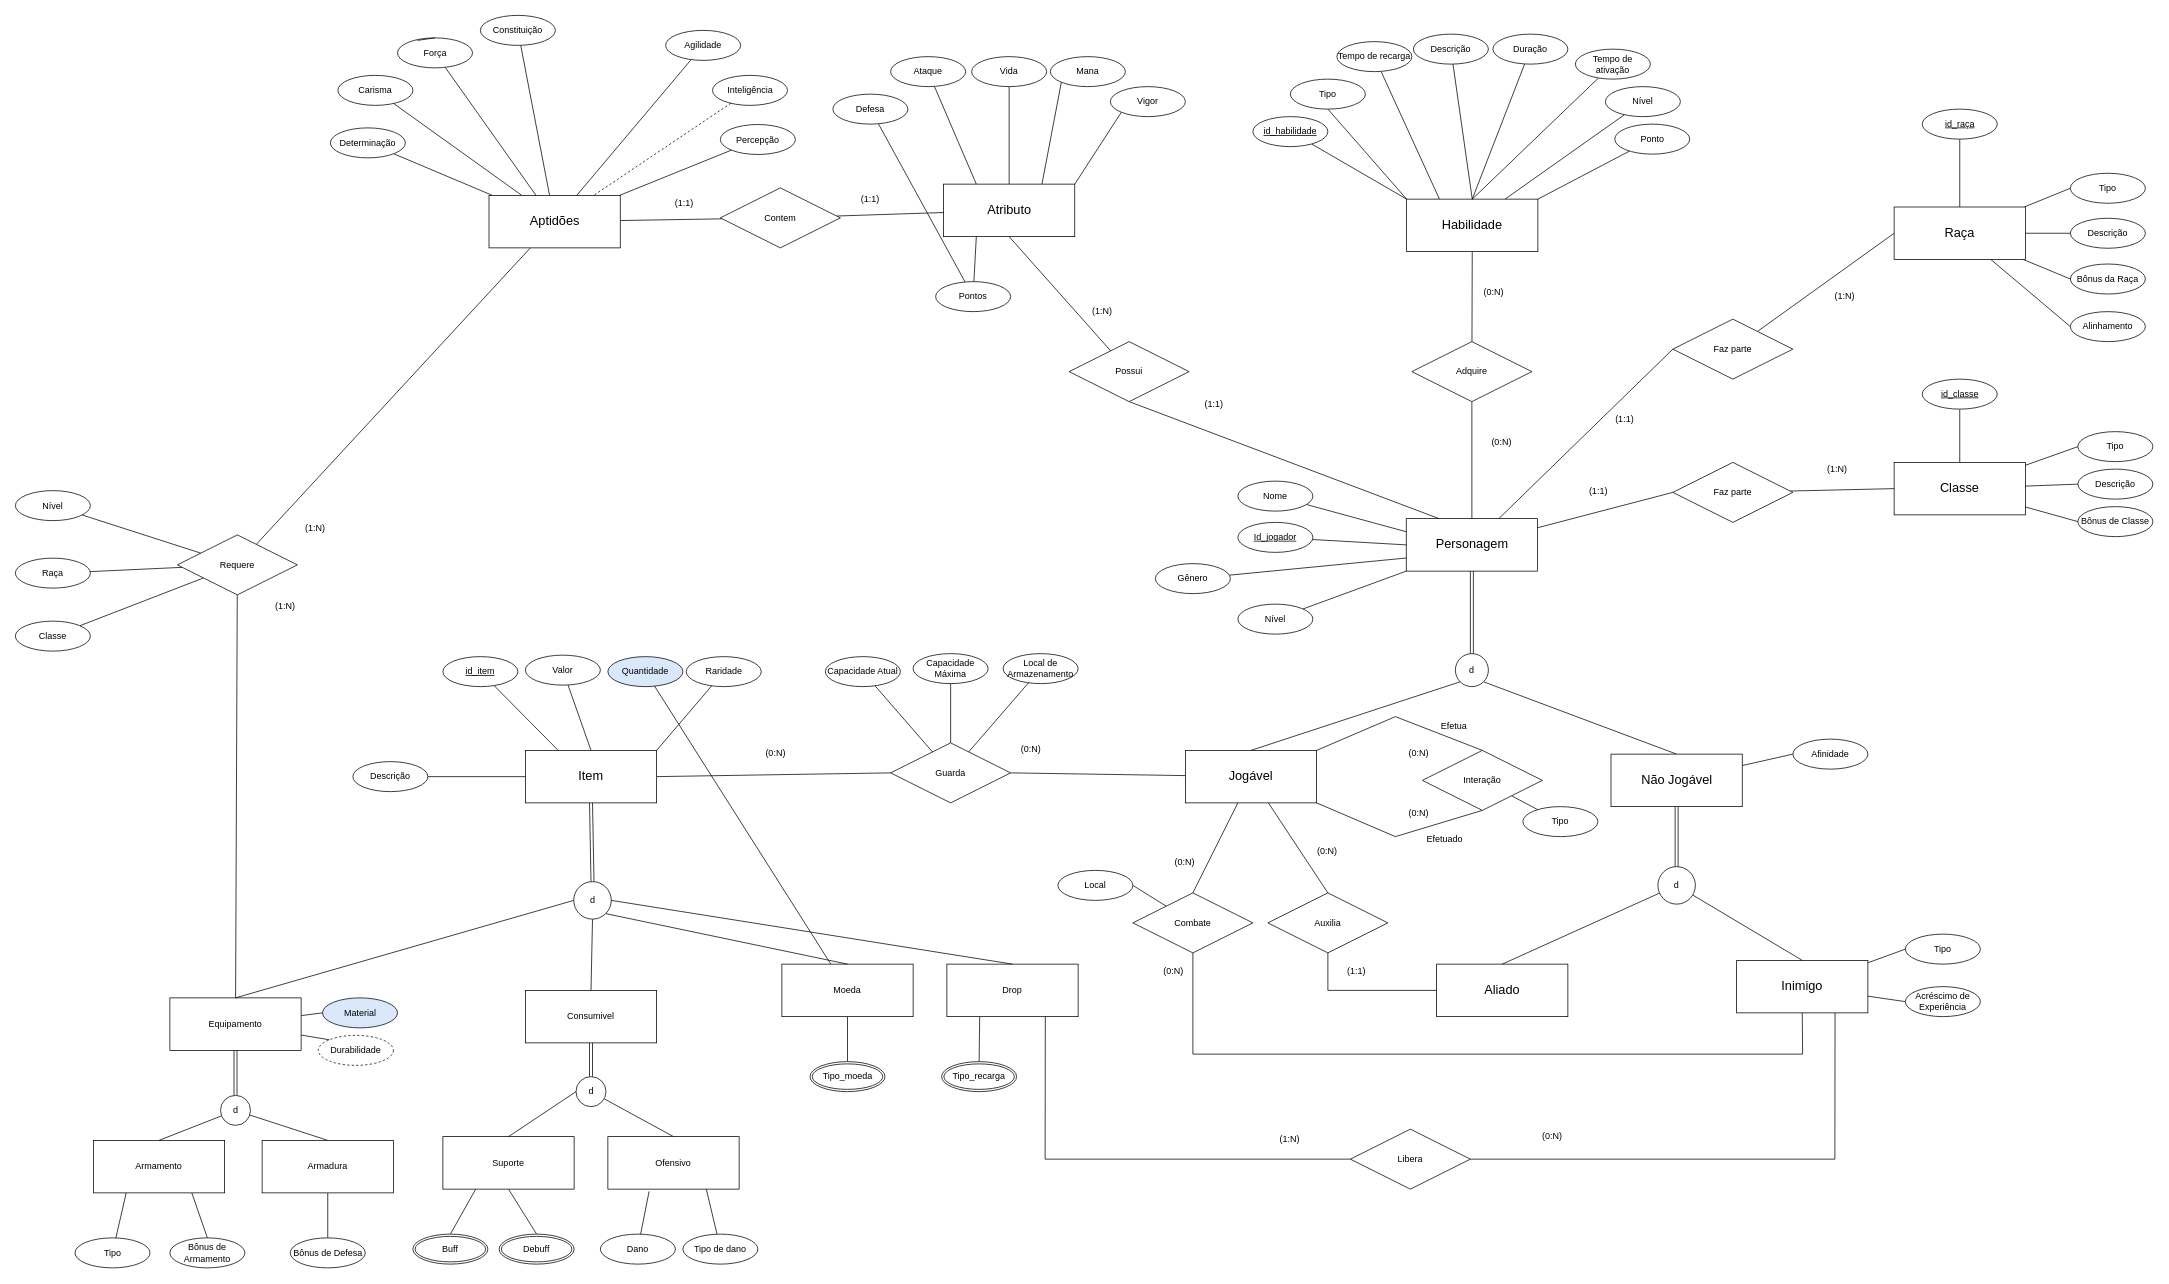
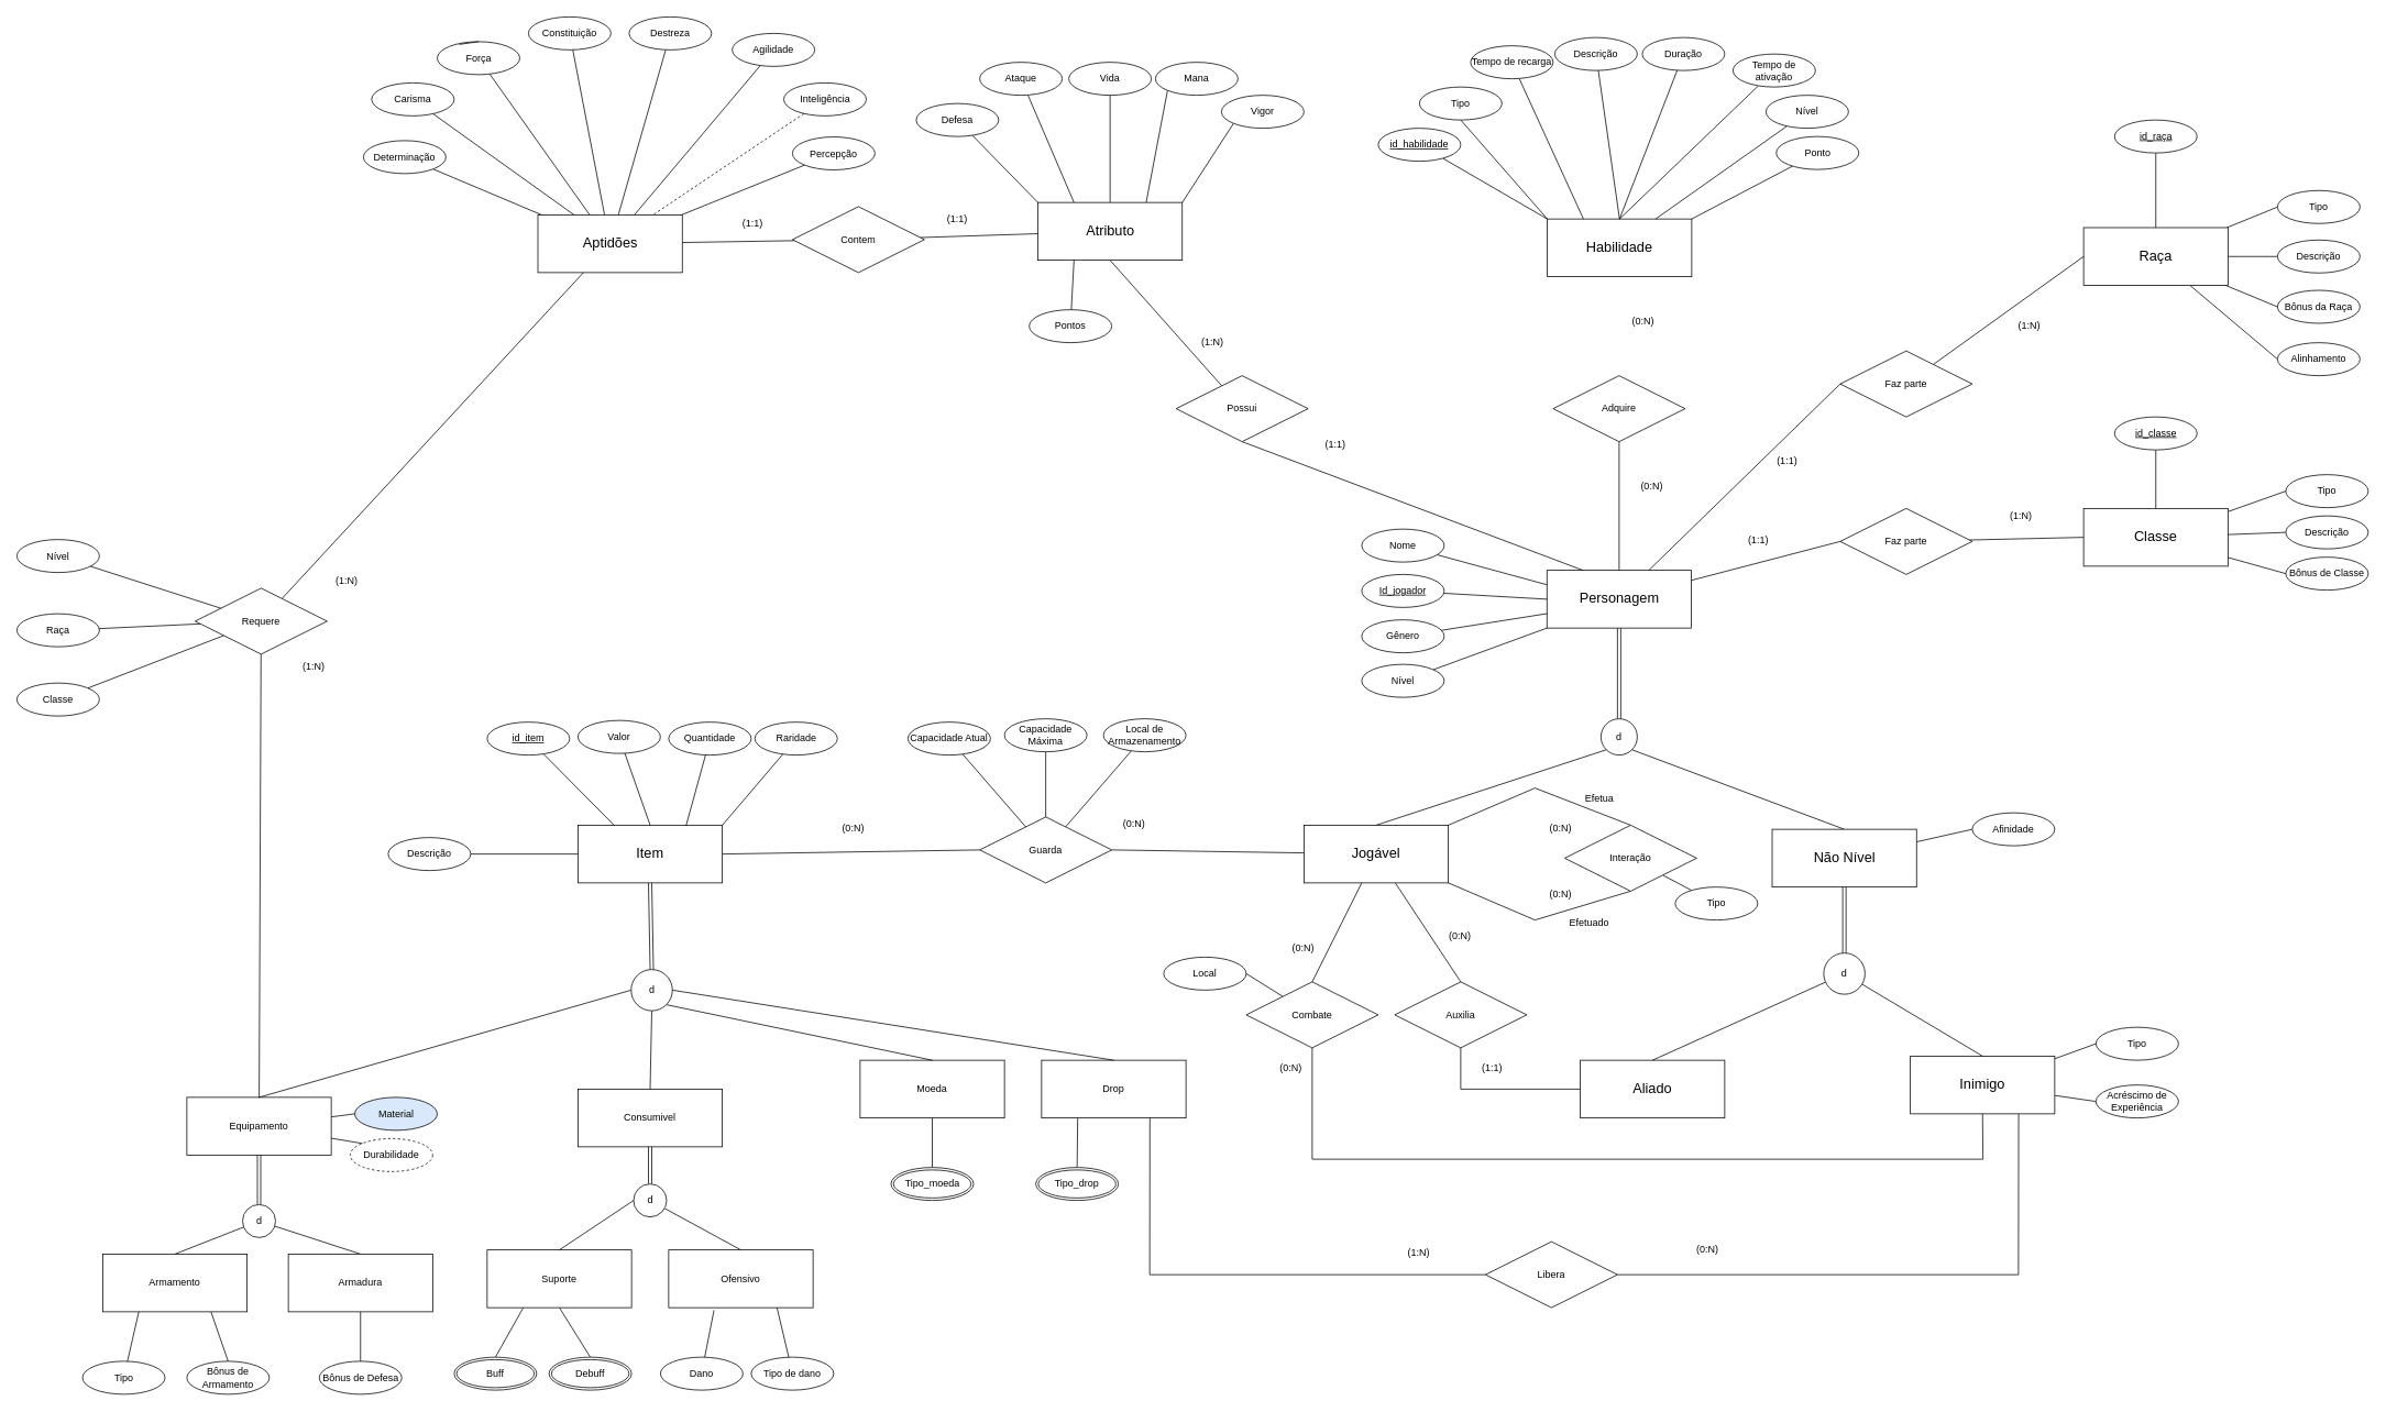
+ <mxCell id="79" value="Destreza" style="ellipse;whiteSpace=wrap;html=1;align=center;strokeWidth=1;" parent="1" vertex="1"><mxGeometry x="762" y="20" width="100" height="40" as="geometry" /></mxCell>
+ <mxCell id="78" style="edgeStyle=none;rounded=0;orthogonalLoop=1;jettySize=auto;html=1;endArrow=none;endFill=0;" parent="1" source="79" target="214" edge="1"><mxGeometry relative="1" as="geometry" /></mxCell>
- <mxCell id="161" style="edgeStyle=none;rounded=0;orthogonalLoop=1;jettySize=auto;html=1;endArrow=none;endFill=0;" parent="1" source="162" target="133" edge="1"><mxGeometry relative="1" as="geometry" /></mxCell>
+ <mxCell id="161" style="edgeStyle=none;rounded=0;orthogonalLoop=1;jettySize=auto;html=1;entryX=0;entryY=0;entryDx=0;entryDy=0;endArrow=none;endFill=0;" parent="1" source="162" target="21" edge="1"><mxGeometry relative="1" as="geometry" /></mxCell>
- <mxCell id="12" style="edgeStyle=none;rounded=0;orthogonalLoop=1;jettySize=auto;html=1;entryX=0.5;entryY=1;entryDx=0;entryDy=0;endArrow=none;endFill=0;" parent="1" source="13" target="14" edge="1"><mxGeometry relative="1" as="geometry" /></mxCell>
- <mxCell id="128" value="Gênero" style="ellipse;whiteSpace=wrap;html=1;align=center;" parent="1" vertex="1"><mxGeometry x="1540" y="751" width="100" height="40" as="geometry" /></mxCell>
+ <mxCell id="128" value="Gênero" style="ellipse;whiteSpace=wrap;html=1;align=center;" parent="1" vertex="1"><mxGeometry x="1650" y="751" width="100" height="40" as="geometry" /></mxCell>
- <mxCell id="178" value="Quantidade" style="ellipse;whiteSpace=wrap;html=1;align=center;strokeWidth=1;fillColor=#dae8fc;" parent="1" vertex="1"><mxGeometry x="810" y="875" width="100" height="40" as="geometry" /></mxCell>
+ <mxCell id="178" value="Quantidade" style="ellipse;whiteSpace=wrap;html=1;align=center;strokeWidth=1;" parent="1" vertex="1"><mxGeometry x="810" y="875" width="100" height="40" as="geometry" /></mxCell>
- <mxCell id="9" value="&lt;font style=&quot;font-size: 17px&quot;&gt;Não Jogável&lt;/font&gt;" style="whiteSpace=wrap;html=1;align=center;" parent="1" vertex="1"><mxGeometry x="2147.5" y="1005" width="175" height="70" as="geometry" /></mxCell>
+ <mxCell id="9" value="&lt;font style=&quot;font-size: 17px&quot;&gt;Não Nível&lt;/font&gt;" style="whiteSpace=wrap;html=1;align=center;" parent="1" vertex="1"><mxGeometry x="2147.5" y="1005" width="175" height="70" as="geometry" /></mxCell>
- <mxCell id="177" style="edgeStyle=none;rounded=0;orthogonalLoop=1;jettySize=auto;html=1;endArrow=none;endFill=0;" parent="1" source="178" target="38" edge="1"><mxGeometry relative="1" as="geometry" /></mxCell>
+ <mxCell id="177" style="edgeStyle=none;rounded=0;orthogonalLoop=1;jettySize=auto;html=1;entryX=0.75;entryY=0;entryDx=0;entryDy=0;endArrow=none;endFill=0;" parent="1" source="178" target="27" edge="1"><mxGeometry relative="1" as="geometry" /></mxCell>
- <mxCell id="58" value="Tipo_recarga" style="ellipse;shape=doubleEllipse;margin=3;whiteSpace=wrap;html=1;align=center;strokeWidth=1;" parent="1" vertex="1"><mxGeometry x="1255" y="1415" width="100" height="40" as="geometry" /></mxCell>
+ <mxCell id="58" value="Tipo_drop" style="ellipse;shape=doubleEllipse;margin=3;whiteSpace=wrap;html=1;align=center;strokeWidth=1;" parent="1" vertex="1"><mxGeometry x="1255" y="1415" width="100" height="40" as="geometry" /></mxCell>
